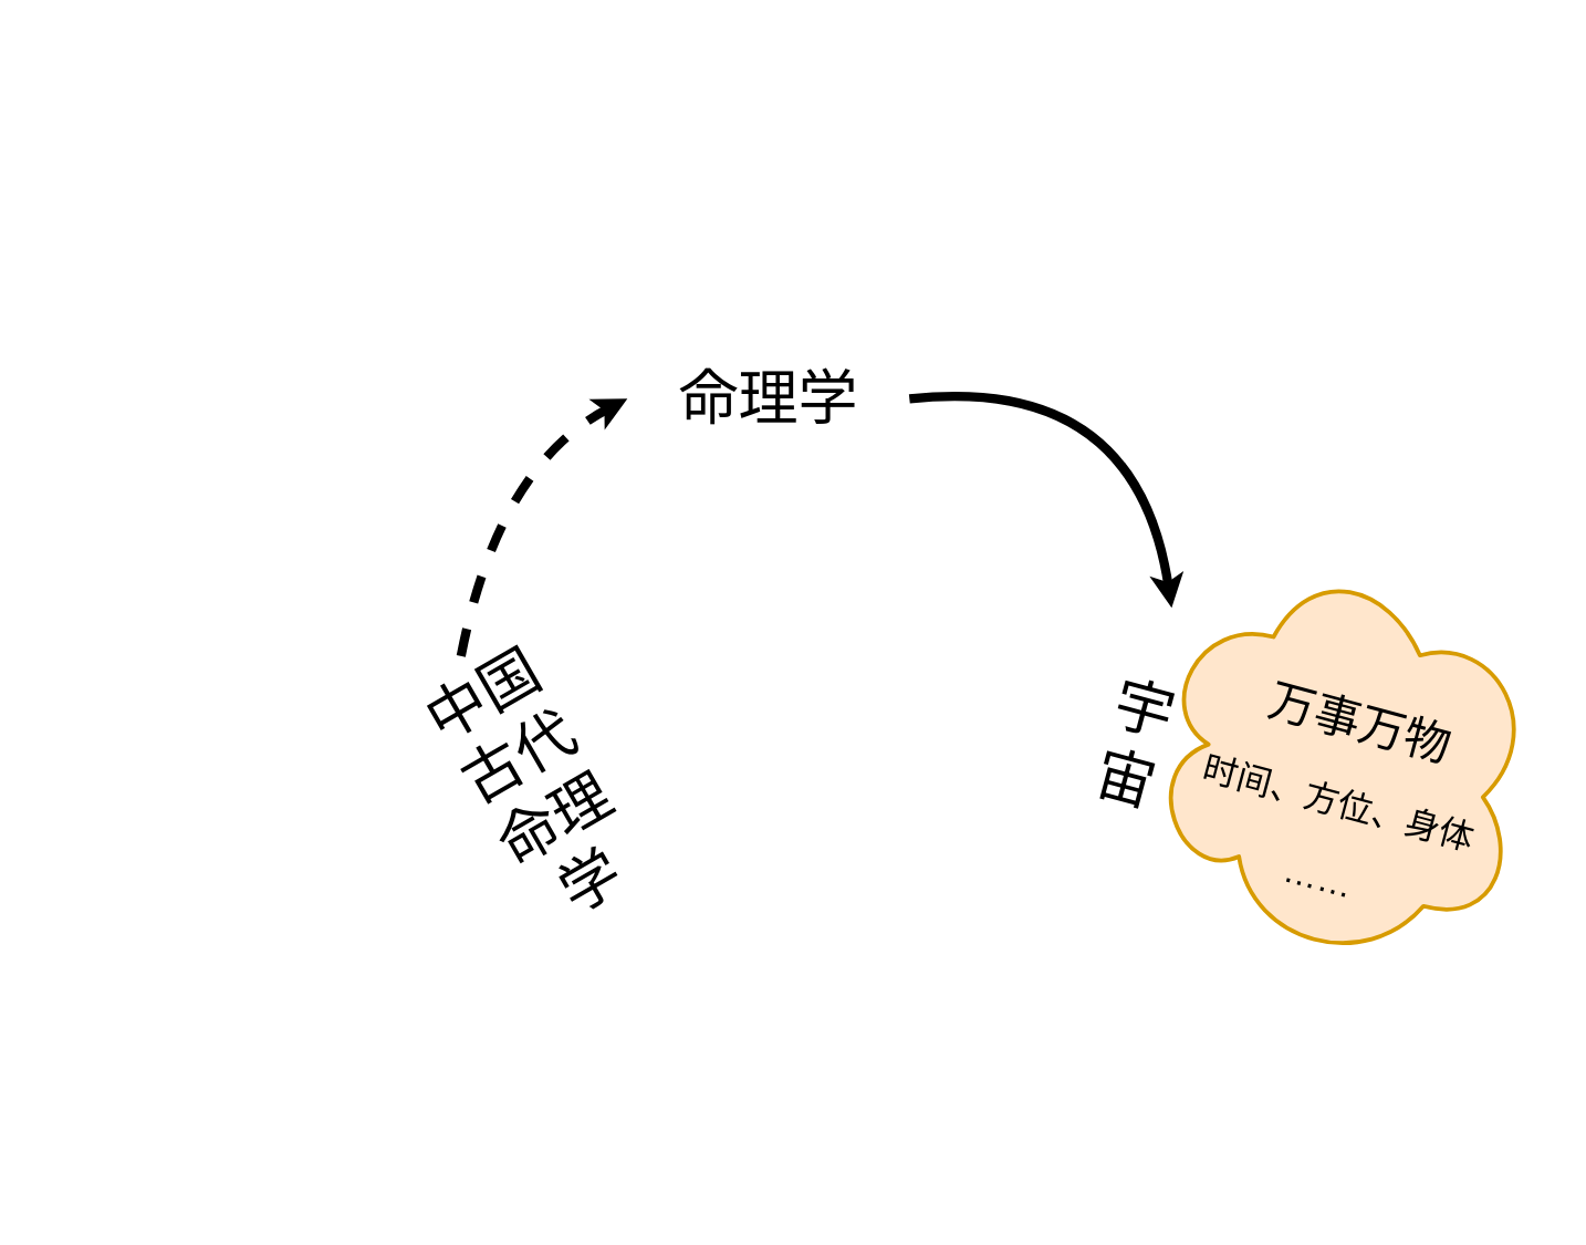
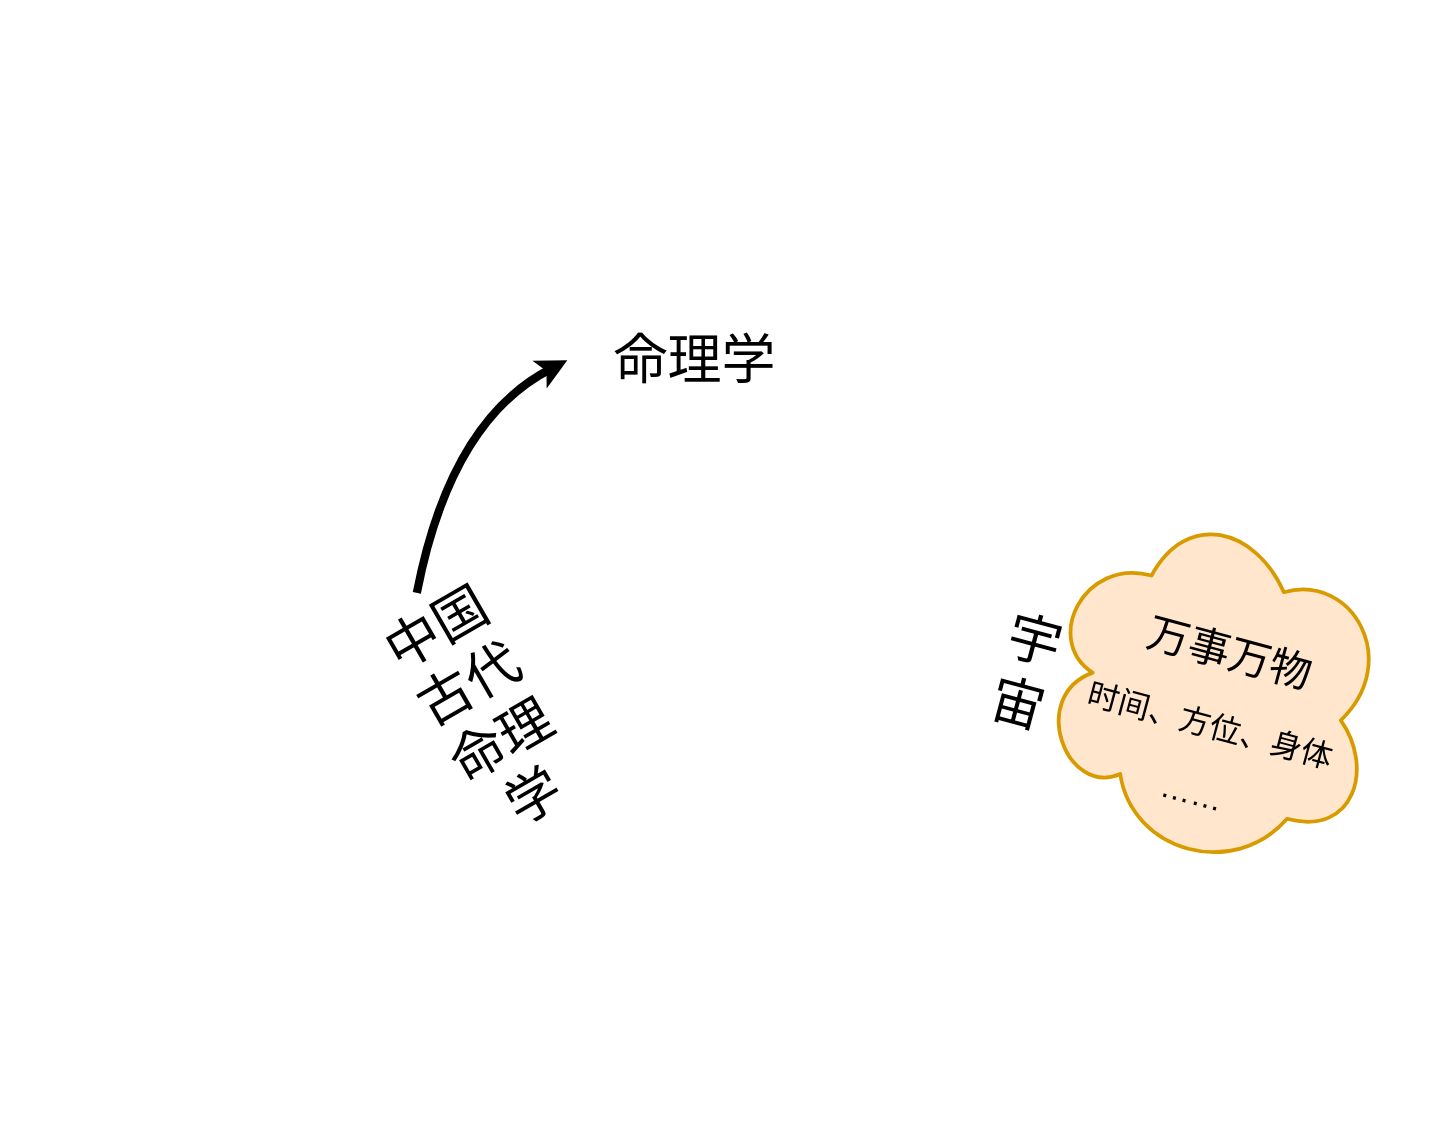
- <mxCell id="11" style="edgeStyle=orthogonalEdgeStyle;curved=1;orthogonalLoop=1;jettySize=auto;html=1;entryX=0;entryY=0.5;entryDx=0;entryDy=0;fontSize=42;strokeWidth=11;noEdgeStyle=1;exitX=1;exitY=0.5;exitDx=0;exitDy=0;" parent="1" source="5" target="9" edge="1"><mxGeometry relative="1" as="geometry"><Array as="points"><mxPoint x="1370" y="450" /></Array></mxGeometry></mxCell>
- <mxCell id="10" style="edgeStyle=orthogonalEdgeStyle;curved=1;orthogonalLoop=1;jettySize=auto;html=1;entryX=0;entryY=0.5;entryDx=0;entryDy=0;fontSize=42;strokeWidth=11;noEdgeStyle=1;exitX=0;exitY=0.5;exitDx=0;exitDy=0;dashed=1;" parent="1" source="15" target="5" edge="1"><mxGeometry relative="1" as="geometry"><mxPoint x="470" y="870" as="sourcePoint" /><Array as="points"><mxPoint x="600" y="560" /></Array></mxGeometry></mxCell>
+ <mxCell id="10" style="edgeStyle=orthogonalEdgeStyle;curved=1;orthogonalLoop=1;jettySize=auto;html=1;entryX=0;entryY=0.5;entryDx=0;entryDy=0;fontSize=42;strokeWidth=11;noEdgeStyle=1;exitX=0;exitY=0.5;exitDx=0;exitDy=0;" parent="1" source="15" target="5" edge="1"><mxGeometry relative="1" as="geometry"><mxPoint x="470" y="870" as="sourcePoint" /><Array as="points"><mxPoint x="600" y="560" /></Array></mxGeometry></mxCell>
